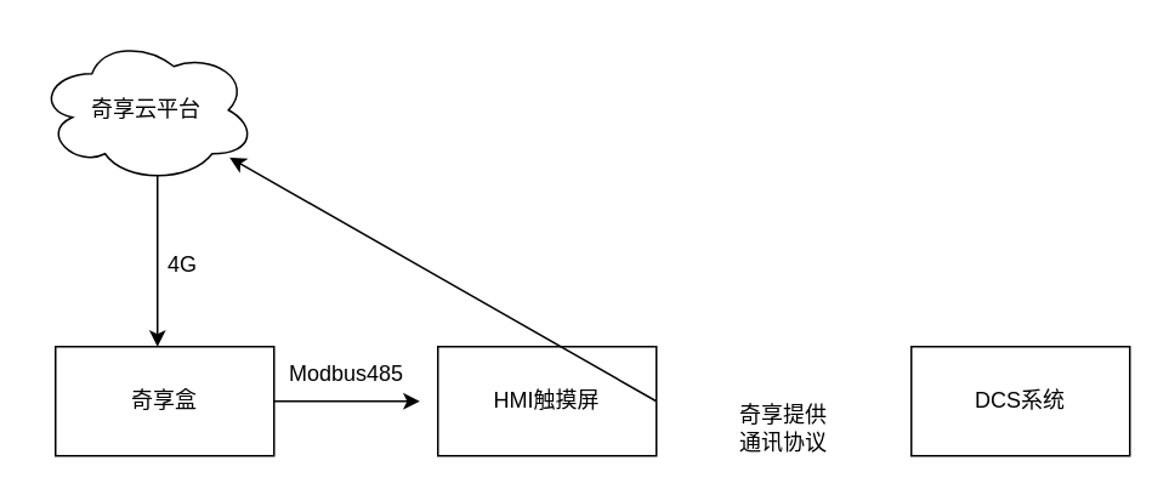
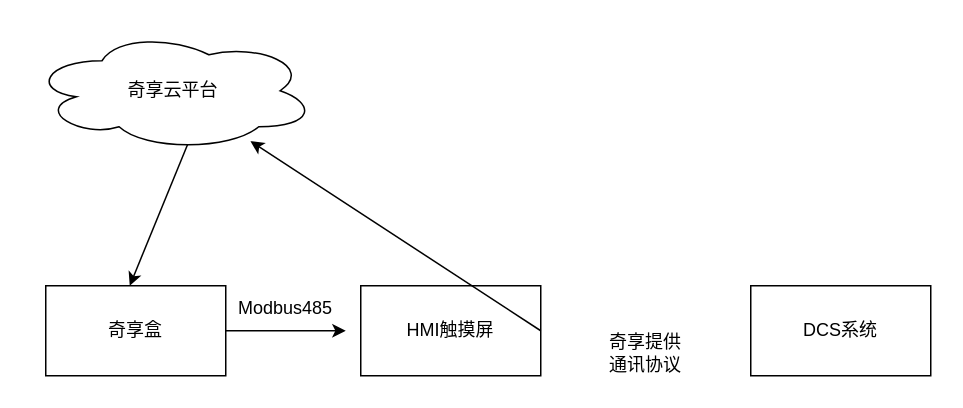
- <mxCell id="2" value="奇享云平台" style="ellipse;shape=cloud;whiteSpace=wrap;html=1;" vertex="1" parent="1"><mxGeometry x="20" y="20" width="120" height="80" as="geometry" /></mxCell>
+ <mxCell id="2" value="奇享云平台" style="ellipse;shape=cloud;whiteSpace=wrap;html=1;" vertex="1" parent="1"><mxGeometry x="20" y="20" width="190" height="80" as="geometry" /></mxCell>
- <mxCell id="5" value="4G" style="text;html=1;strokeColor=none;fillColor=none;align=center;verticalAlign=middle;whiteSpace=wrap;rounded=0;" vertex="1" parent="1"><mxGeometry x="70" y="130" width="60" height="30" as="geometry" /></mxCell>
